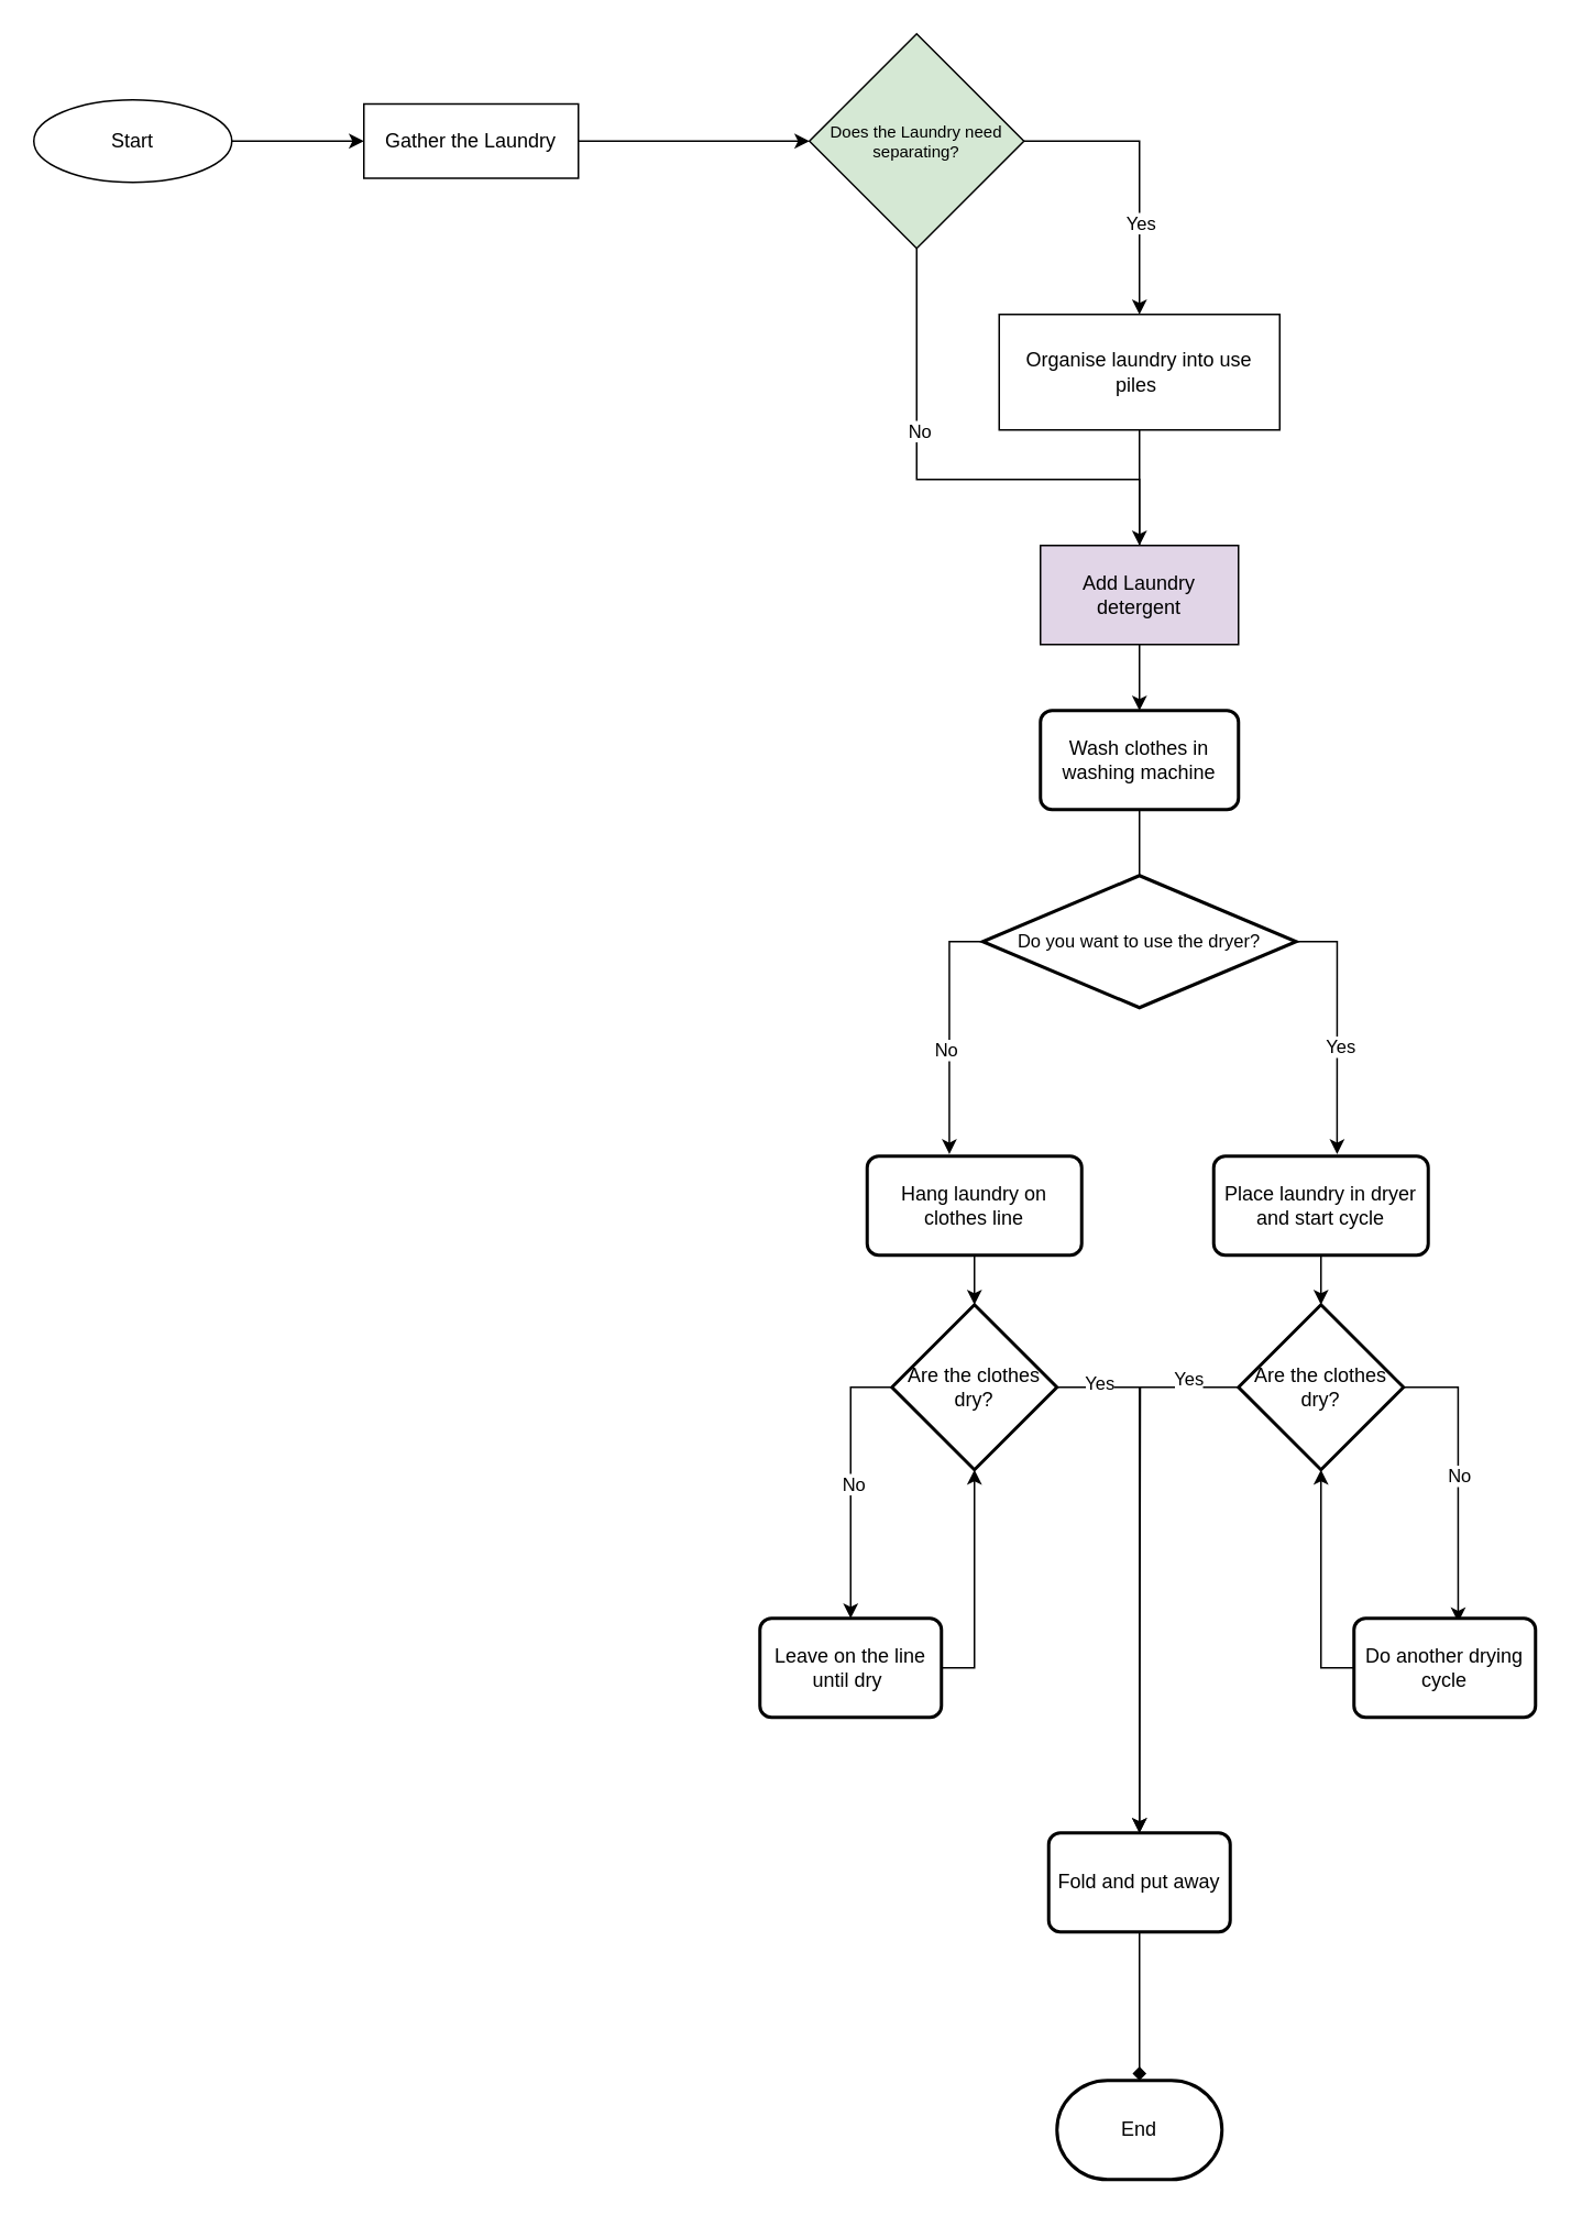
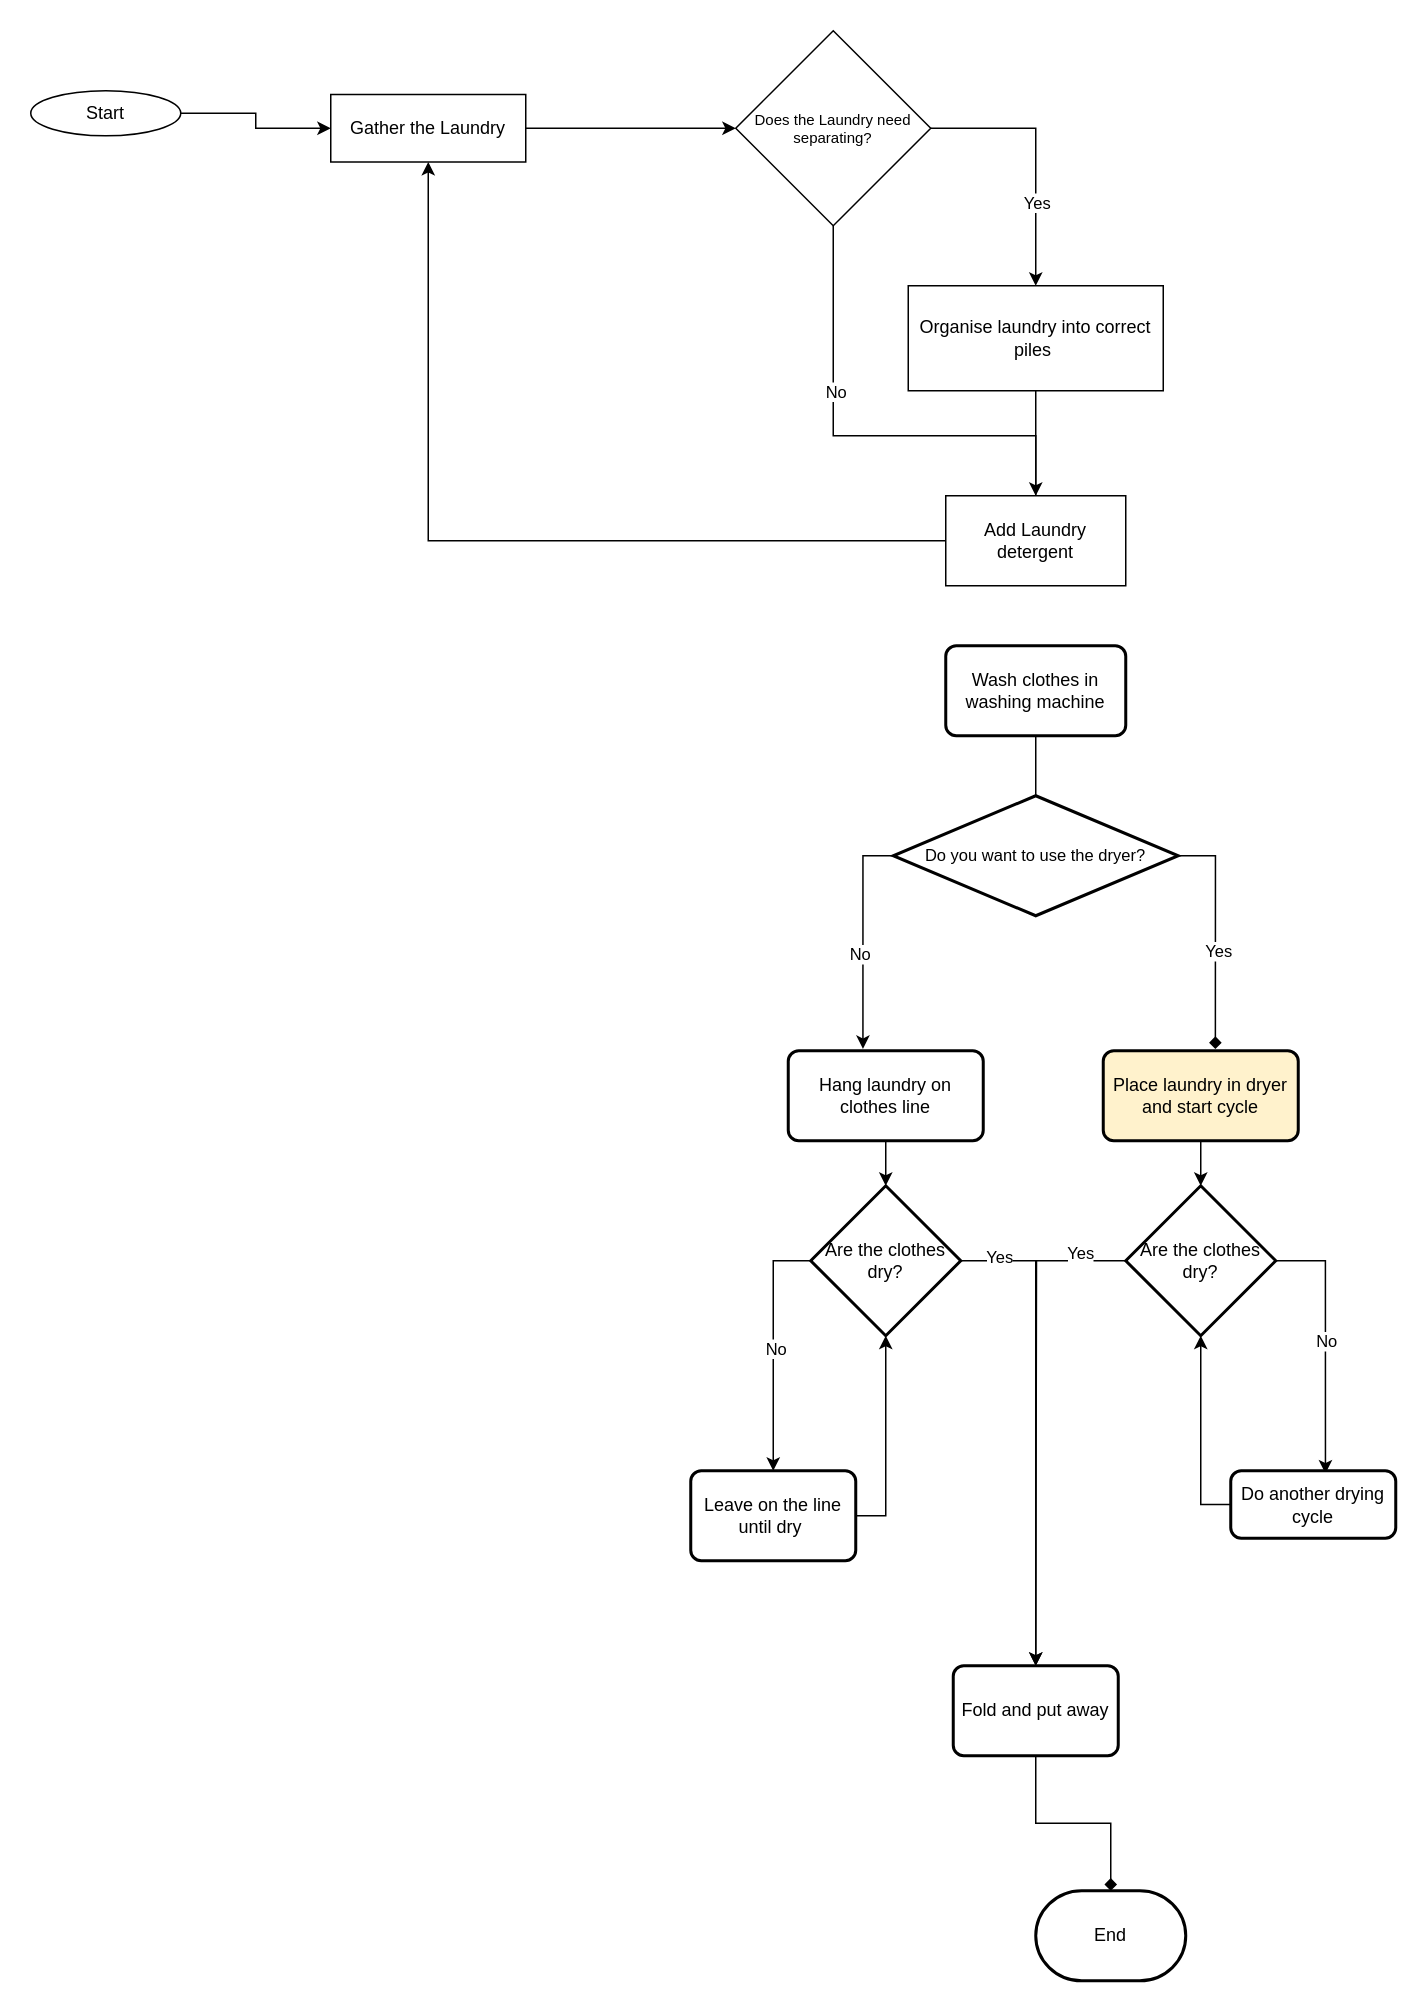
- <mxCell id="3" value="Start" style="ellipse;whiteSpace=wrap;html=1;" parent="1" vertex="1"><mxGeometry x="20" y="60" width="120" height="50" as="geometry" /></mxCell>
+ <mxCell id="3" value="Start" style="ellipse;whiteSpace=wrap;html=1;" parent="1" vertex="1"><mxGeometry x="20" y="60" width="100" height="30" as="geometry" /></mxCell>
- <mxCell id="10" value="Does the Laundry need separating?" style="rhombus;align=center;whiteSpace=wrap;html=1;labelBorderColor=none;fontSize=10;fillColor=#d5e8d4;" parent="1" vertex="1"><mxGeometry x="490" y="20" width="130" height="130" as="geometry" /></mxCell>
+ <mxCell id="10" value="Does the Laundry need separating?" style="rhombus;align=center;whiteSpace=wrap;html=1;labelBorderColor=none;fontSize=10;" parent="1" vertex="1"><mxGeometry x="490" y="20" width="130" height="130" as="geometry" /></mxCell>
- <mxCell id="13" value="Organise laundry into use piles&amp;nbsp;" style="rounded=0;whiteSpace=wrap;html=1;" parent="1" vertex="1"><mxGeometry x="605" y="190" width="170" height="70" as="geometry" /></mxCell>
+ <mxCell id="13" value="Organise laundry into correct piles&amp;nbsp;" style="rounded=0;whiteSpace=wrap;html=1;" parent="1" vertex="1"><mxGeometry x="605" y="190" width="170" height="70" as="geometry" /></mxCell>
- <mxCell id="38" value="Add Laundry detergent" style="whiteSpace=wrap;html=1;fillColor=#e1d5e7;" vertex="1" parent="1"><mxGeometry x="630" y="330" width="120" height="60" as="geometry" /></mxCell>
+ <mxCell id="38" value="Add Laundry detergent" style="whiteSpace=wrap;html=1;" vertex="1" parent="1"><mxGeometry x="630" y="330" width="120" height="60" as="geometry" /></mxCell>
- <mxCell id="37" style="edgeStyle=orthogonalEdgeStyle;rounded=0;orthogonalLoop=1;jettySize=auto;html=1;" edge="1" parent="1" source="38" target="15"><mxGeometry relative="1" as="geometry" /></mxCell>
+ <mxCell id="37" style="edgeStyle=orthogonalEdgeStyle;rounded=0;orthogonalLoop=1;jettySize=auto;html=1;" edge="1" parent="1" source="38" target="5"><mxGeometry relative="1" as="geometry" /></mxCell>
- <mxCell id="18" style="edgeStyle=orthogonalEdgeStyle;rounded=0;orthogonalLoop=1;jettySize=auto;html=1;exitX=1;exitY=0.5;exitDx=0;exitDy=0;exitPerimeter=0;entryX=0.575;entryY=-0.02;entryDx=0;entryDy=0;entryPerimeter=0;" parent="1" source="20" target="21" edge="1"><mxGeometry relative="1" as="geometry"><mxPoint x="800" y="640" as="targetPoint" /></mxGeometry></mxCell>
+ <mxCell id="18" style="edgeStyle=orthogonalEdgeStyle;rounded=0;orthogonalLoop=1;jettySize=auto;html=1;exitX=1;exitY=0.5;exitDx=0;exitDy=0;exitPerimeter=0;entryX=0.575;entryY=-0.02;entryDx=0;entryDy=0;entryPerimeter=0;endArrow=diamond;" parent="1" source="20" target="21" edge="1"><mxGeometry relative="1" as="geometry"><mxPoint x="800" y="640" as="targetPoint" /></mxGeometry></mxCell>
- <mxCell id="21" value="Place laundry in dryer and start cycle" style="rounded=1;whiteSpace=wrap;html=1;absoluteArcSize=1;arcSize=14;strokeWidth=2;" parent="1" vertex="1"><mxGeometry x="735" y="700" width="130" height="60" as="geometry" /></mxCell>
+ <mxCell id="21" value="Place laundry in dryer and start cycle" style="rounded=1;whiteSpace=wrap;html=1;absoluteArcSize=1;arcSize=14;strokeWidth=2;fillColor=#fff2cc;" parent="1" vertex="1"><mxGeometry x="735" y="700" width="130" height="60" as="geometry" /></mxCell>
- <mxCell id="40" value="Do another drying cycle" style="rounded=1;whiteSpace=wrap;html=1;absoluteArcSize=1;arcSize=14;strokeWidth=2;" vertex="1" parent="1"><mxGeometry x="820" y="980" width="110" height="60" as="geometry" /></mxCell>
+ <mxCell id="40" value="Do another drying cycle" style="rounded=1;whiteSpace=wrap;html=1;absoluteArcSize=1;arcSize=14;strokeWidth=2;" vertex="1" parent="1"><mxGeometry x="820" y="980" width="110" height="45" as="geometry" /></mxCell>
- <mxCell id="30" value="End" style="strokeWidth=2;html=1;shape=mxgraph.flowchart.terminator;whiteSpace=wrap;" parent="1" vertex="1"><mxGeometry x="640" y="1260" width="100" height="60" as="geometry" /></mxCell>
+ <mxCell id="30" value="End" style="strokeWidth=2;html=1;shape=mxgraph.flowchart.terminator;whiteSpace=wrap;" parent="1" vertex="1"><mxGeometry x="690" y="1260" width="100" height="60" as="geometry" /></mxCell>
